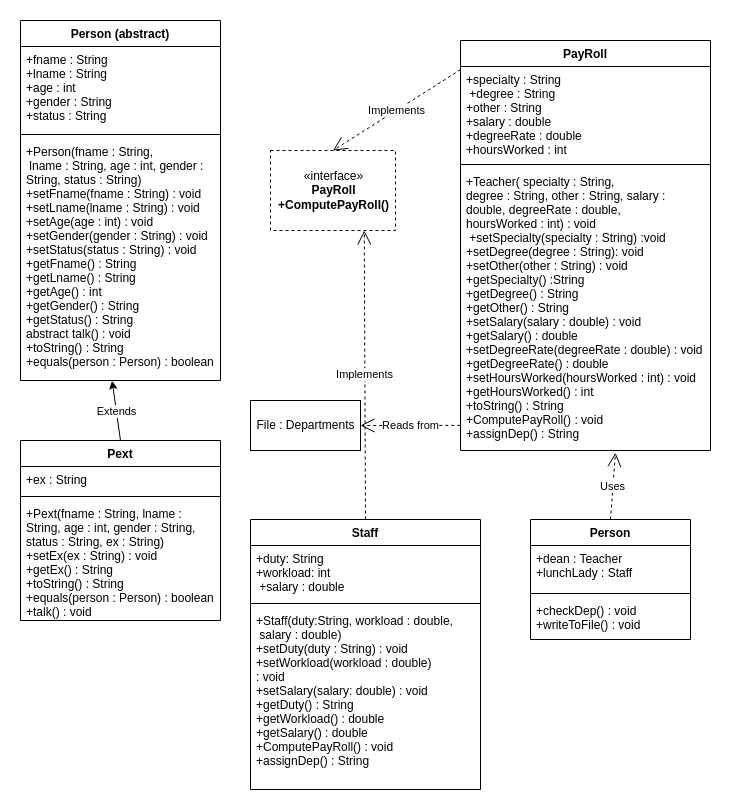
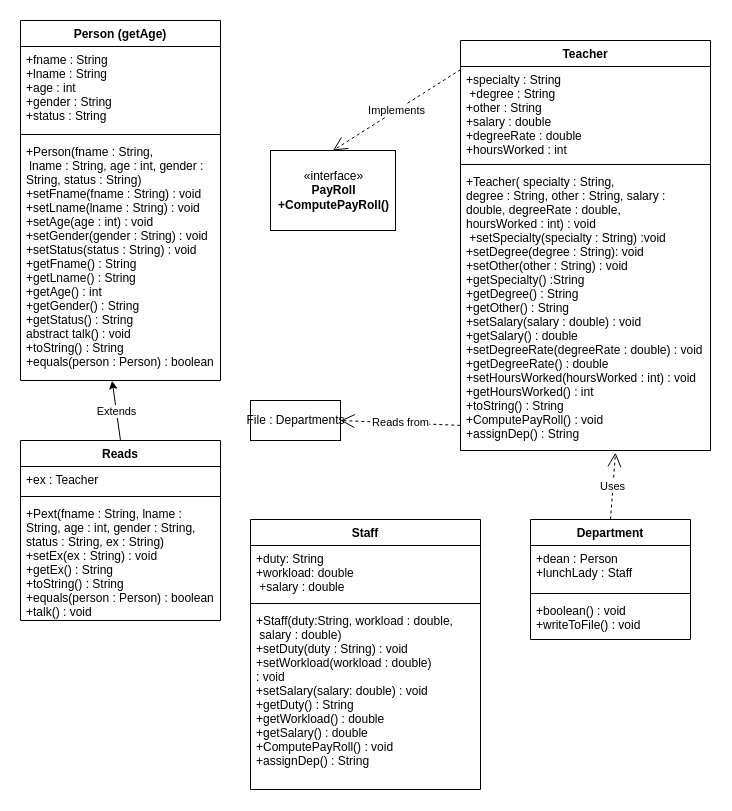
- <mxCell id="2" value="Person (abstract)" style="swimlane;fontStyle=1;align=center;verticalAlign=top;childLayout=stackLayout;horizontal=1;startSize=26;horizontalStack=0;resizeParent=1;resizeParentMax=0;resizeLast=0;collapsible=1;marginBottom=0;" parent="1" vertex="1"><mxGeometry x="20" y="20" width="200" height="360" as="geometry" /></mxCell>
+ <mxCell id="2" value="Person (getAge)" style="swimlane;fontStyle=1;align=center;verticalAlign=top;childLayout=stackLayout;horizontal=1;startSize=26;horizontalStack=0;resizeParent=1;resizeParentMax=0;resizeLast=0;collapsible=1;marginBottom=0;" parent="1" vertex="1"><mxGeometry x="20" y="20" width="200" height="360" as="geometry" /></mxCell>
- <mxCell id="6" value="PayRoll" style="swimlane;fontStyle=1;align=center;verticalAlign=top;childLayout=stackLayout;horizontal=1;startSize=26;horizontalStack=0;resizeParent=1;resizeParentMax=0;resizeLast=0;collapsible=1;marginBottom=0;" parent="1" vertex="1"><mxGeometry x="460" y="40" width="250" height="410" as="geometry" /></mxCell>
+ <mxCell id="6" value="Teacher" style="swimlane;fontStyle=1;align=center;verticalAlign=top;childLayout=stackLayout;horizontal=1;startSize=26;horizontalStack=0;resizeParent=1;resizeParentMax=0;resizeLast=0;collapsible=1;marginBottom=0;" parent="1" vertex="1"><mxGeometry x="460" y="40" width="250" height="410" as="geometry" /></mxCell>
- <mxCell id="14" value="«interface»&lt;br&gt;&lt;b&gt;PayRoll&lt;br&gt;+ComputePayRoll()&lt;br&gt;&lt;/b&gt;" style="html=1;dashed=1;" parent="1" vertex="1"><mxGeometry x="270" y="150" width="125" height="80" as="geometry" /></mxCell>
+ <mxCell id="14" value="«interface»&lt;br&gt;&lt;b&gt;PayRoll&lt;br&gt;+ComputePayRoll()&lt;br&gt;&lt;/b&gt;" style="html=1;" parent="1" vertex="1"><mxGeometry x="270" y="150" width="125" height="80" as="geometry" /></mxCell>
- <mxCell id="27" value="Implements" style="endArrow=open;endSize=12;dashed=1;html=1;rounded=0;entryX=0.75;entryY=1;entryDx=0;entryDy=0;exitX=0.5;exitY=0;exitDx=0;exitDy=0;" edge="1" parent="1" source="10" target="14"><mxGeometry width="160" relative="1" as="geometry"><mxPoint x="260" y="440" as="sourcePoint" /><mxPoint x="420" y="440" as="targetPoint" /></mxGeometry></mxCell>
- <mxCell id="25" value="File : Departments" style="html=1;" vertex="1" parent="1"><mxGeometry x="250" y="400" width="110" height="50" as="geometry" /></mxCell>
+ <mxCell id="25" value="File : Departments" style="html=1;" vertex="1" parent="1"><mxGeometry x="250" y="400" width="90" height="40" as="geometry" /></mxCell>
- <mxCell id="15" value="Pext" style="swimlane;fontStyle=1;align=center;verticalAlign=top;childLayout=stackLayout;horizontal=1;startSize=26;horizontalStack=0;resizeParent=1;resizeParentMax=0;resizeLast=0;collapsible=1;marginBottom=0;" vertex="1" parent="1"><mxGeometry x="20" y="440" width="200" height="180" as="geometry" /></mxCell>
+ <mxCell id="15" value="Reads" style="swimlane;fontStyle=1;align=center;verticalAlign=top;childLayout=stackLayout;horizontal=1;startSize=26;horizontalStack=0;resizeParent=1;resizeParentMax=0;resizeLast=0;collapsible=1;marginBottom=0;" vertex="1" parent="1"><mxGeometry x="20" y="440" width="200" height="180" as="geometry" /></mxCell>
- <mxCell id="16" value="+ex : String" style="text;strokeColor=none;fillColor=none;align=left;verticalAlign=top;spacingLeft=4;spacingRight=4;overflow=hidden;rotatable=0;points=[[0,0.5],[1,0.5]];portConstraint=eastwest;" vertex="1" parent="15"><mxGeometry y="26" width="200" height="26" as="geometry" /></mxCell>
+ <mxCell id="16" value="+ex : Teacher" style="text;strokeColor=none;fillColor=none;align=left;verticalAlign=top;spacingLeft=4;spacingRight=4;overflow=hidden;rotatable=0;points=[[0,0.5],[1,0.5]];portConstraint=eastwest;" vertex="1" parent="15"><mxGeometry y="26" width="200" height="26" as="geometry" /></mxCell>
- <mxCell id="21" value="Person" style="swimlane;fontStyle=1;align=center;verticalAlign=top;childLayout=stackLayout;horizontal=1;startSize=26;horizontalStack=0;resizeParent=1;resizeParentMax=0;resizeLast=0;collapsible=1;marginBottom=0;" vertex="1" parent="1"><mxGeometry x="530" y="519" width="160" height="120" as="geometry" /></mxCell>
+ <mxCell id="21" value="Department" style="swimlane;fontStyle=1;align=center;verticalAlign=top;childLayout=stackLayout;horizontal=1;startSize=26;horizontalStack=0;resizeParent=1;resizeParentMax=0;resizeLast=0;collapsible=1;marginBottom=0;" vertex="1" parent="1"><mxGeometry x="530" y="519" width="160" height="120" as="geometry" /></mxCell>
- <mxCell id="11" value="+duty: String&#10;+workload: int&#10; +salary : double" style="text;strokeColor=none;fillColor=none;align=left;verticalAlign=top;spacingLeft=4;spacingRight=4;overflow=hidden;rotatable=0;points=[[0,0.5],[1,0.5]];portConstraint=eastwest;" parent="10" vertex="1"><mxGeometry y="26" width="230" height="54" as="geometry" /></mxCell>
+ <mxCell id="11" value="+duty: String&#10;+workload: double&#10; +salary : double" style="text;strokeColor=none;fillColor=none;align=left;verticalAlign=top;spacingLeft=4;spacingRight=4;overflow=hidden;rotatable=0;points=[[0,0.5],[1,0.5]];portConstraint=eastwest;" parent="10" vertex="1"><mxGeometry y="26" width="230" height="54" as="geometry" /></mxCell>
- <mxCell id="22" value="+dean : Teacher&#10;+lunchLady : Staff" style="text;strokeColor=none;fillColor=none;align=left;verticalAlign=top;spacingLeft=4;spacingRight=4;overflow=hidden;rotatable=0;points=[[0,0.5],[1,0.5]];portConstraint=eastwest;" vertex="1" parent="21"><mxGeometry y="26" width="160" height="44" as="geometry" /></mxCell>
+ <mxCell id="22" value="+dean : Person&#10;+lunchLady : Staff" style="text;strokeColor=none;fillColor=none;align=left;verticalAlign=top;spacingLeft=4;spacingRight=4;overflow=hidden;rotatable=0;points=[[0,0.5],[1,0.5]];portConstraint=eastwest;" vertex="1" parent="21"><mxGeometry y="26" width="160" height="44" as="geometry" /></mxCell>
- <mxCell id="24" value="+checkDep() : void&#10;+writeToFile() : void" style="text;strokeColor=none;fillColor=none;align=left;verticalAlign=top;spacingLeft=4;spacingRight=4;overflow=hidden;rotatable=0;points=[[0,0.5],[1,0.5]];portConstraint=eastwest;" vertex="1" parent="21"><mxGeometry y="78" width="160" height="42" as="geometry" /></mxCell>
+ <mxCell id="24" value="+boolean() : void&#10;+writeToFile() : void" style="text;strokeColor=none;fillColor=none;align=left;verticalAlign=top;spacingLeft=4;spacingRight=4;overflow=hidden;rotatable=0;points=[[0,0.5],[1,0.5]];portConstraint=eastwest;" vertex="1" parent="21"><mxGeometry y="78" width="160" height="42" as="geometry" /></mxCell>
